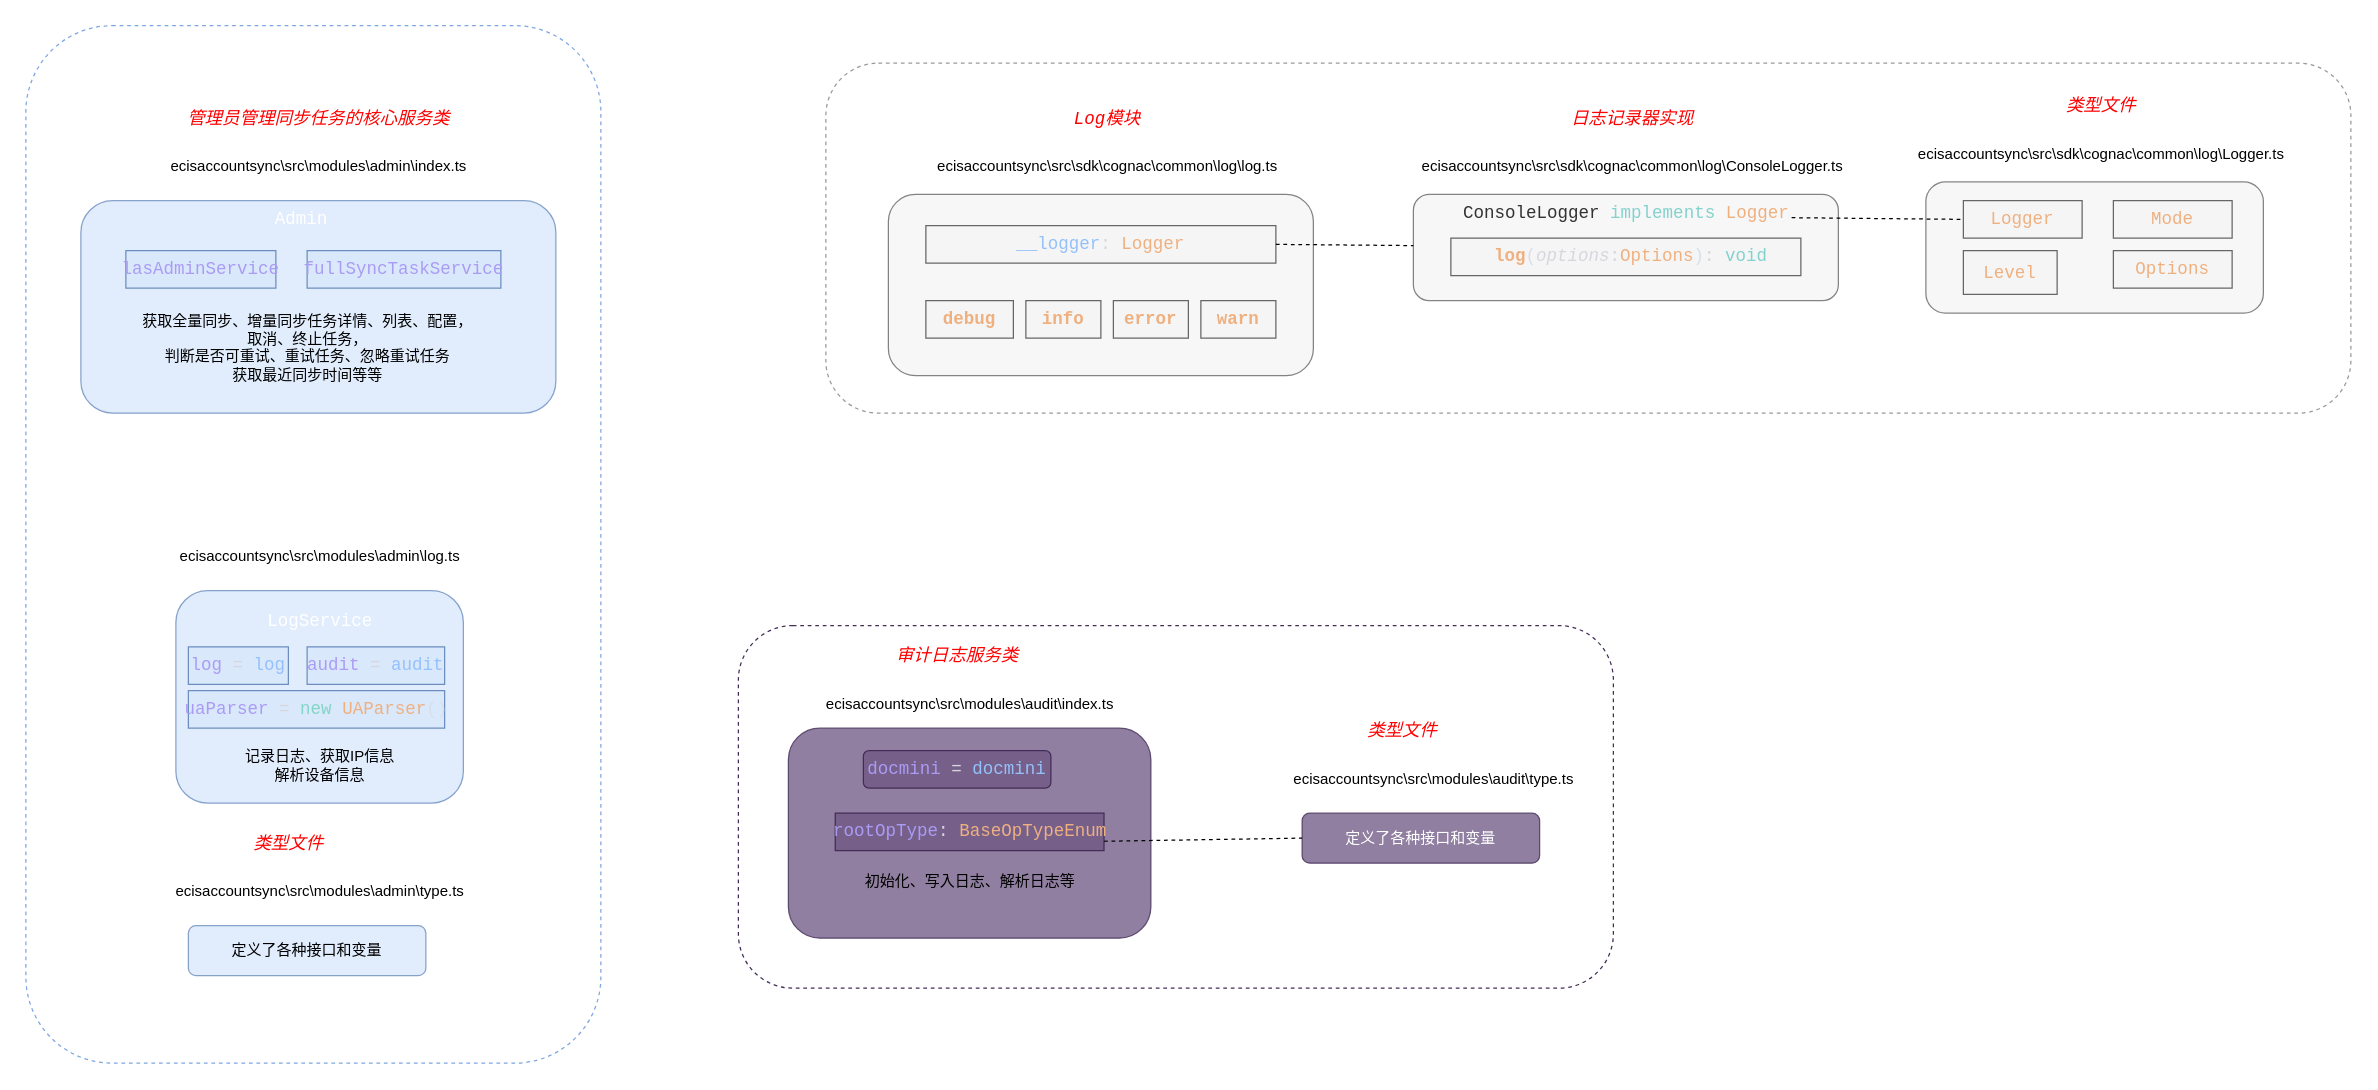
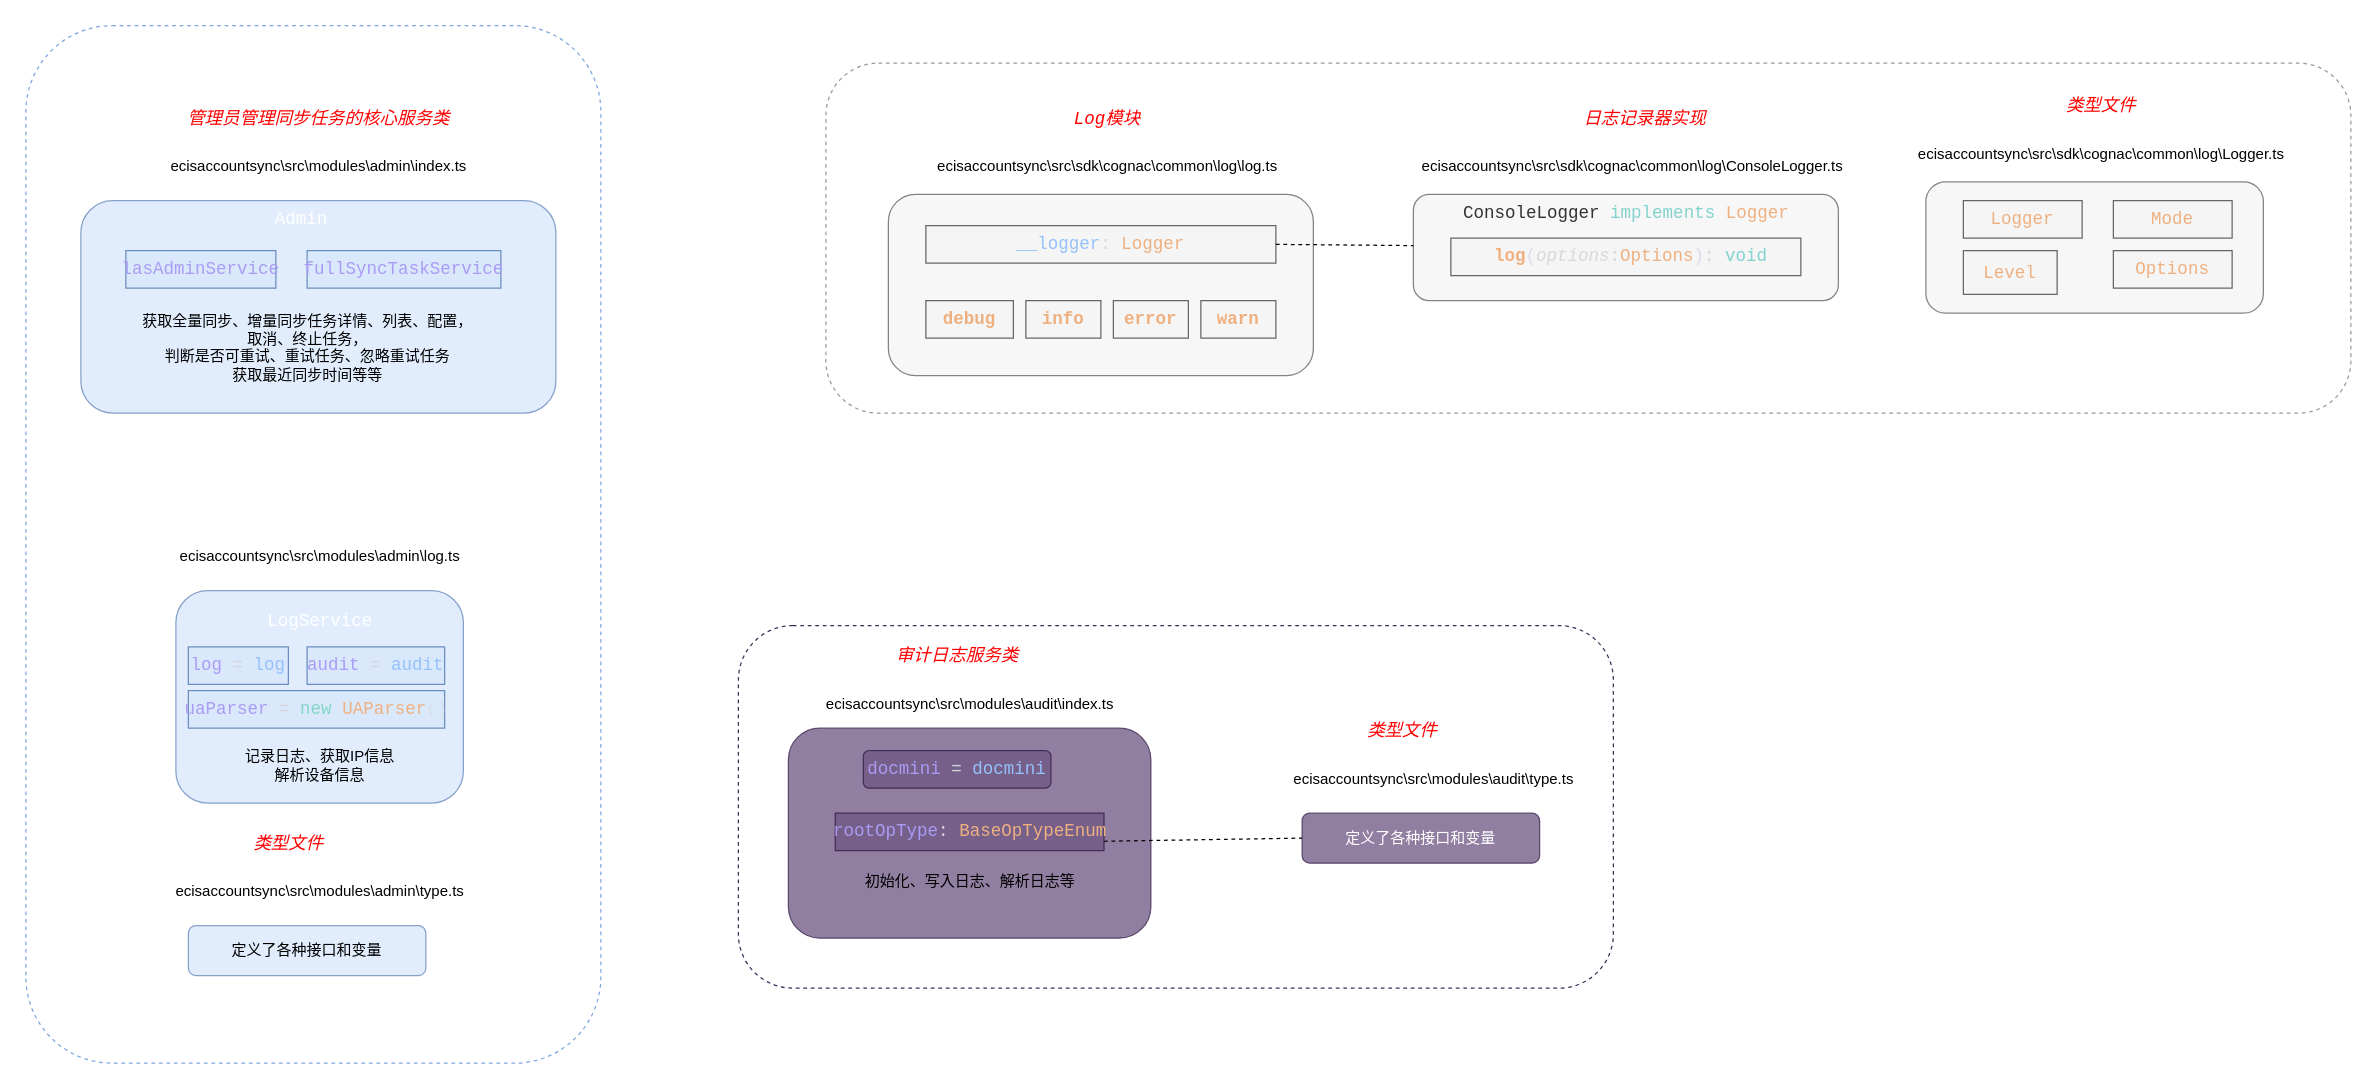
- <mxCell id="34" value="&lt;div style=&quot;font-family: Consolas, &amp;quot;Courier New&amp;quot;, monospace; font-size: 14px; line-height: 19px; white-space-collapse: preserve;&quot;&gt;&lt;div style=&quot;line-height: 19px;&quot;&gt;&lt;span style=&quot;font-style: italic;&quot;&gt;&lt;font style=&quot;color: rgb(255, 0, 0);&quot;&gt;日志记录器实现&lt;/font&gt;&lt;/span&gt;&lt;/div&gt;&lt;/div&gt;" style="text;html=1;align=center;verticalAlign=middle;resizable=0;points=[];autosize=1;strokeColor=none;fillColor=none;" vertex="1" parent="23"><mxGeometry x="535" y="10" width="120" height="30" as="geometry" /></mxCell>
+ <mxCell id="34" value="&lt;div style=&quot;font-family: Consolas, &amp;quot;Courier New&amp;quot;, monospace; font-size: 14px; line-height: 19px; white-space-collapse: preserve;&quot;&gt;&lt;div style=&quot;line-height: 19px;&quot;&gt;&lt;span style=&quot;font-style: italic;&quot;&gt;&lt;font style=&quot;color: rgb(255, 0, 0);&quot;&gt;日志记录器实现&lt;/font&gt;&lt;/span&gt;&lt;/div&gt;&lt;/div&gt;" style="text;html=1;align=center;verticalAlign=middle;resizable=0;points=[];autosize=1;strokeColor=none;fillColor=none;" vertex="1" parent="23"><mxGeometry x="545" y="10" width="120" height="30" as="geometry" /></mxCell>
- <mxCell id="46" value="" style="endArrow=none;dashed=1;html=1;rounded=0;exitX=1.01;exitY=0.622;exitDx=0;exitDy=0;exitPerimeter=0;entryX=0;entryY=0.5;entryDx=0;entryDy=0;" edge="1" parent="23" source="36" target="42"><mxGeometry width="50" height="50" relative="1" as="geometry"><mxPoint x="900" y="370" as="sourcePoint" /><mxPoint x="950" y="320" as="targetPoint" /></mxGeometry></mxCell>
